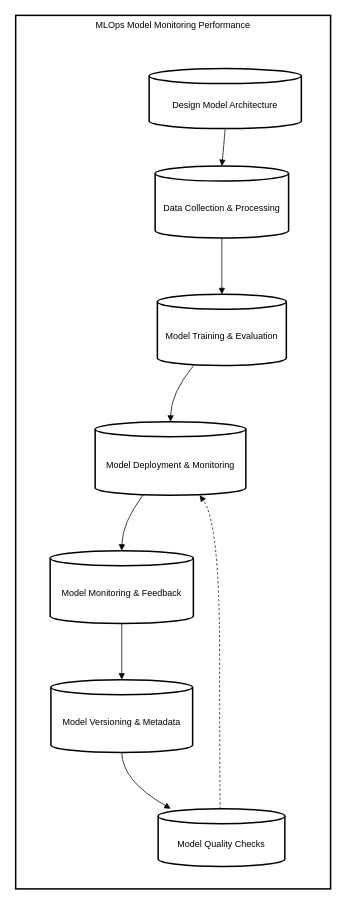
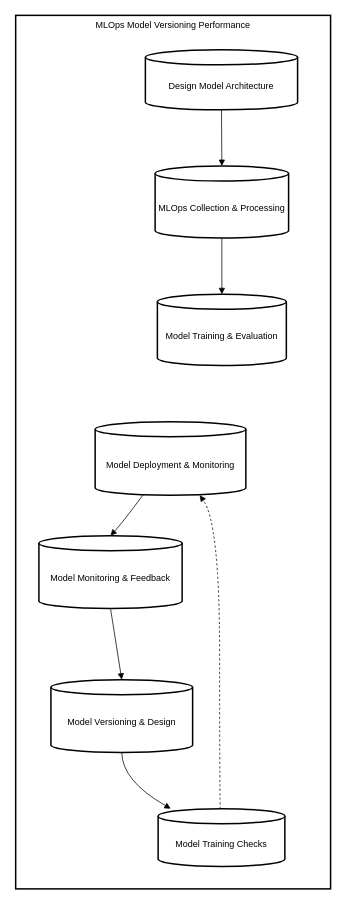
- <mxCell id="2" value="MLOps Model Monitoring Performance" style="whiteSpace=wrap;strokeWidth=2;verticalAlign=top;" vertex="1" parent="1"><mxGeometry x="20" y="20" width="420" height="1165" as="geometry" /></mxCell>
+ <mxCell id="2" value="MLOps Model Versioning Performance" style="whiteSpace=wrap;strokeWidth=2;verticalAlign=top;" vertex="1" parent="1"><mxGeometry x="20" y="20" width="420" height="1165" as="geometry" /></mxCell>
- <mxCell id="3" value="Design Model Architecture" style="shape=cylinder3;boundedLbl=1;backgroundOutline=1;size=10;strokeWidth=2;whiteSpace=wrap;" vertex="1" parent="2"><mxGeometry x="178" y="71" width="203" height="80" as="geometry" /></mxCell>
+ <mxCell id="3" value="Design Model Architecture" style="shape=cylinder3;boundedLbl=1;backgroundOutline=1;size=10;strokeWidth=2;whiteSpace=wrap;" vertex="1" parent="2"><mxGeometry x="173" y="46" width="203" height="80" as="geometry" /></mxCell>
- <mxCell id="4" value="Data Collection &amp; Processing" style="shape=cylinder3;boundedLbl=1;backgroundOutline=1;size=10;strokeWidth=2;whiteSpace=wrap;" vertex="1" parent="2"><mxGeometry x="186" y="201" width="178" height="96" as="geometry" /></mxCell>
+ <mxCell id="4" value="MLOps Collection &amp; Processing" style="shape=cylinder3;boundedLbl=1;backgroundOutline=1;size=10;strokeWidth=2;whiteSpace=wrap;" vertex="1" parent="2"><mxGeometry x="186" y="201" width="178" height="96" as="geometry" /></mxCell>
- <mxCell id="12" value="" style="curved=1;startArrow=none;endArrow=block;exitX=0.28;exitY=1;entryX=0.5;entryY=0;" edge="1" parent="2" source="5" target="6"><mxGeometry relative="1" as="geometry"><Array as="points"><mxPoint x="207" y="504" /></Array></mxGeometry></mxCell>
- <mxCell id="7" value="Model Monitoring &amp; Feedback" style="shape=cylinder3;boundedLbl=1;backgroundOutline=1;size=10;strokeWidth=2;whiteSpace=wrap;" vertex="1" parent="2"><mxGeometry x="46" y="714" width="191" height="97" as="geometry" /></mxCell>
+ <mxCell id="7" value="Model Monitoring &amp; Feedback" style="shape=cylinder3;boundedLbl=1;backgroundOutline=1;size=10;strokeWidth=2;whiteSpace=wrap;" vertex="1" parent="2"><mxGeometry x="31" y="694" width="191" height="97" as="geometry" /></mxCell>
- <mxCell id="8" value="Model Versioning &amp; Metadata" style="shape=cylinder3;boundedLbl=1;backgroundOutline=1;size=10;strokeWidth=2;whiteSpace=wrap;" vertex="1" parent="2"><mxGeometry x="47" y="886" width="189" height="97" as="geometry" /></mxCell>
+ <mxCell id="8" value="Model Versioning &amp; Design" style="shape=cylinder3;boundedLbl=1;backgroundOutline=1;size=10;strokeWidth=2;whiteSpace=wrap;" vertex="1" parent="2"><mxGeometry x="47" y="886" width="189" height="97" as="geometry" /></mxCell>
- <mxCell id="9" value="Model Quality Checks" style="shape=cylinder3;boundedLbl=1;backgroundOutline=1;size=10;strokeWidth=2;whiteSpace=wrap;" vertex="1" parent="2"><mxGeometry x="190" y="1058" width="169" height="77" as="geometry" /></mxCell>
+ <mxCell id="9" value="Model Training Checks" style="shape=cylinder3;boundedLbl=1;backgroundOutline=1;size=10;strokeWidth=2;whiteSpace=wrap;" vertex="1" parent="2"><mxGeometry x="190" y="1058" width="169" height="77" as="geometry" /></mxCell>
